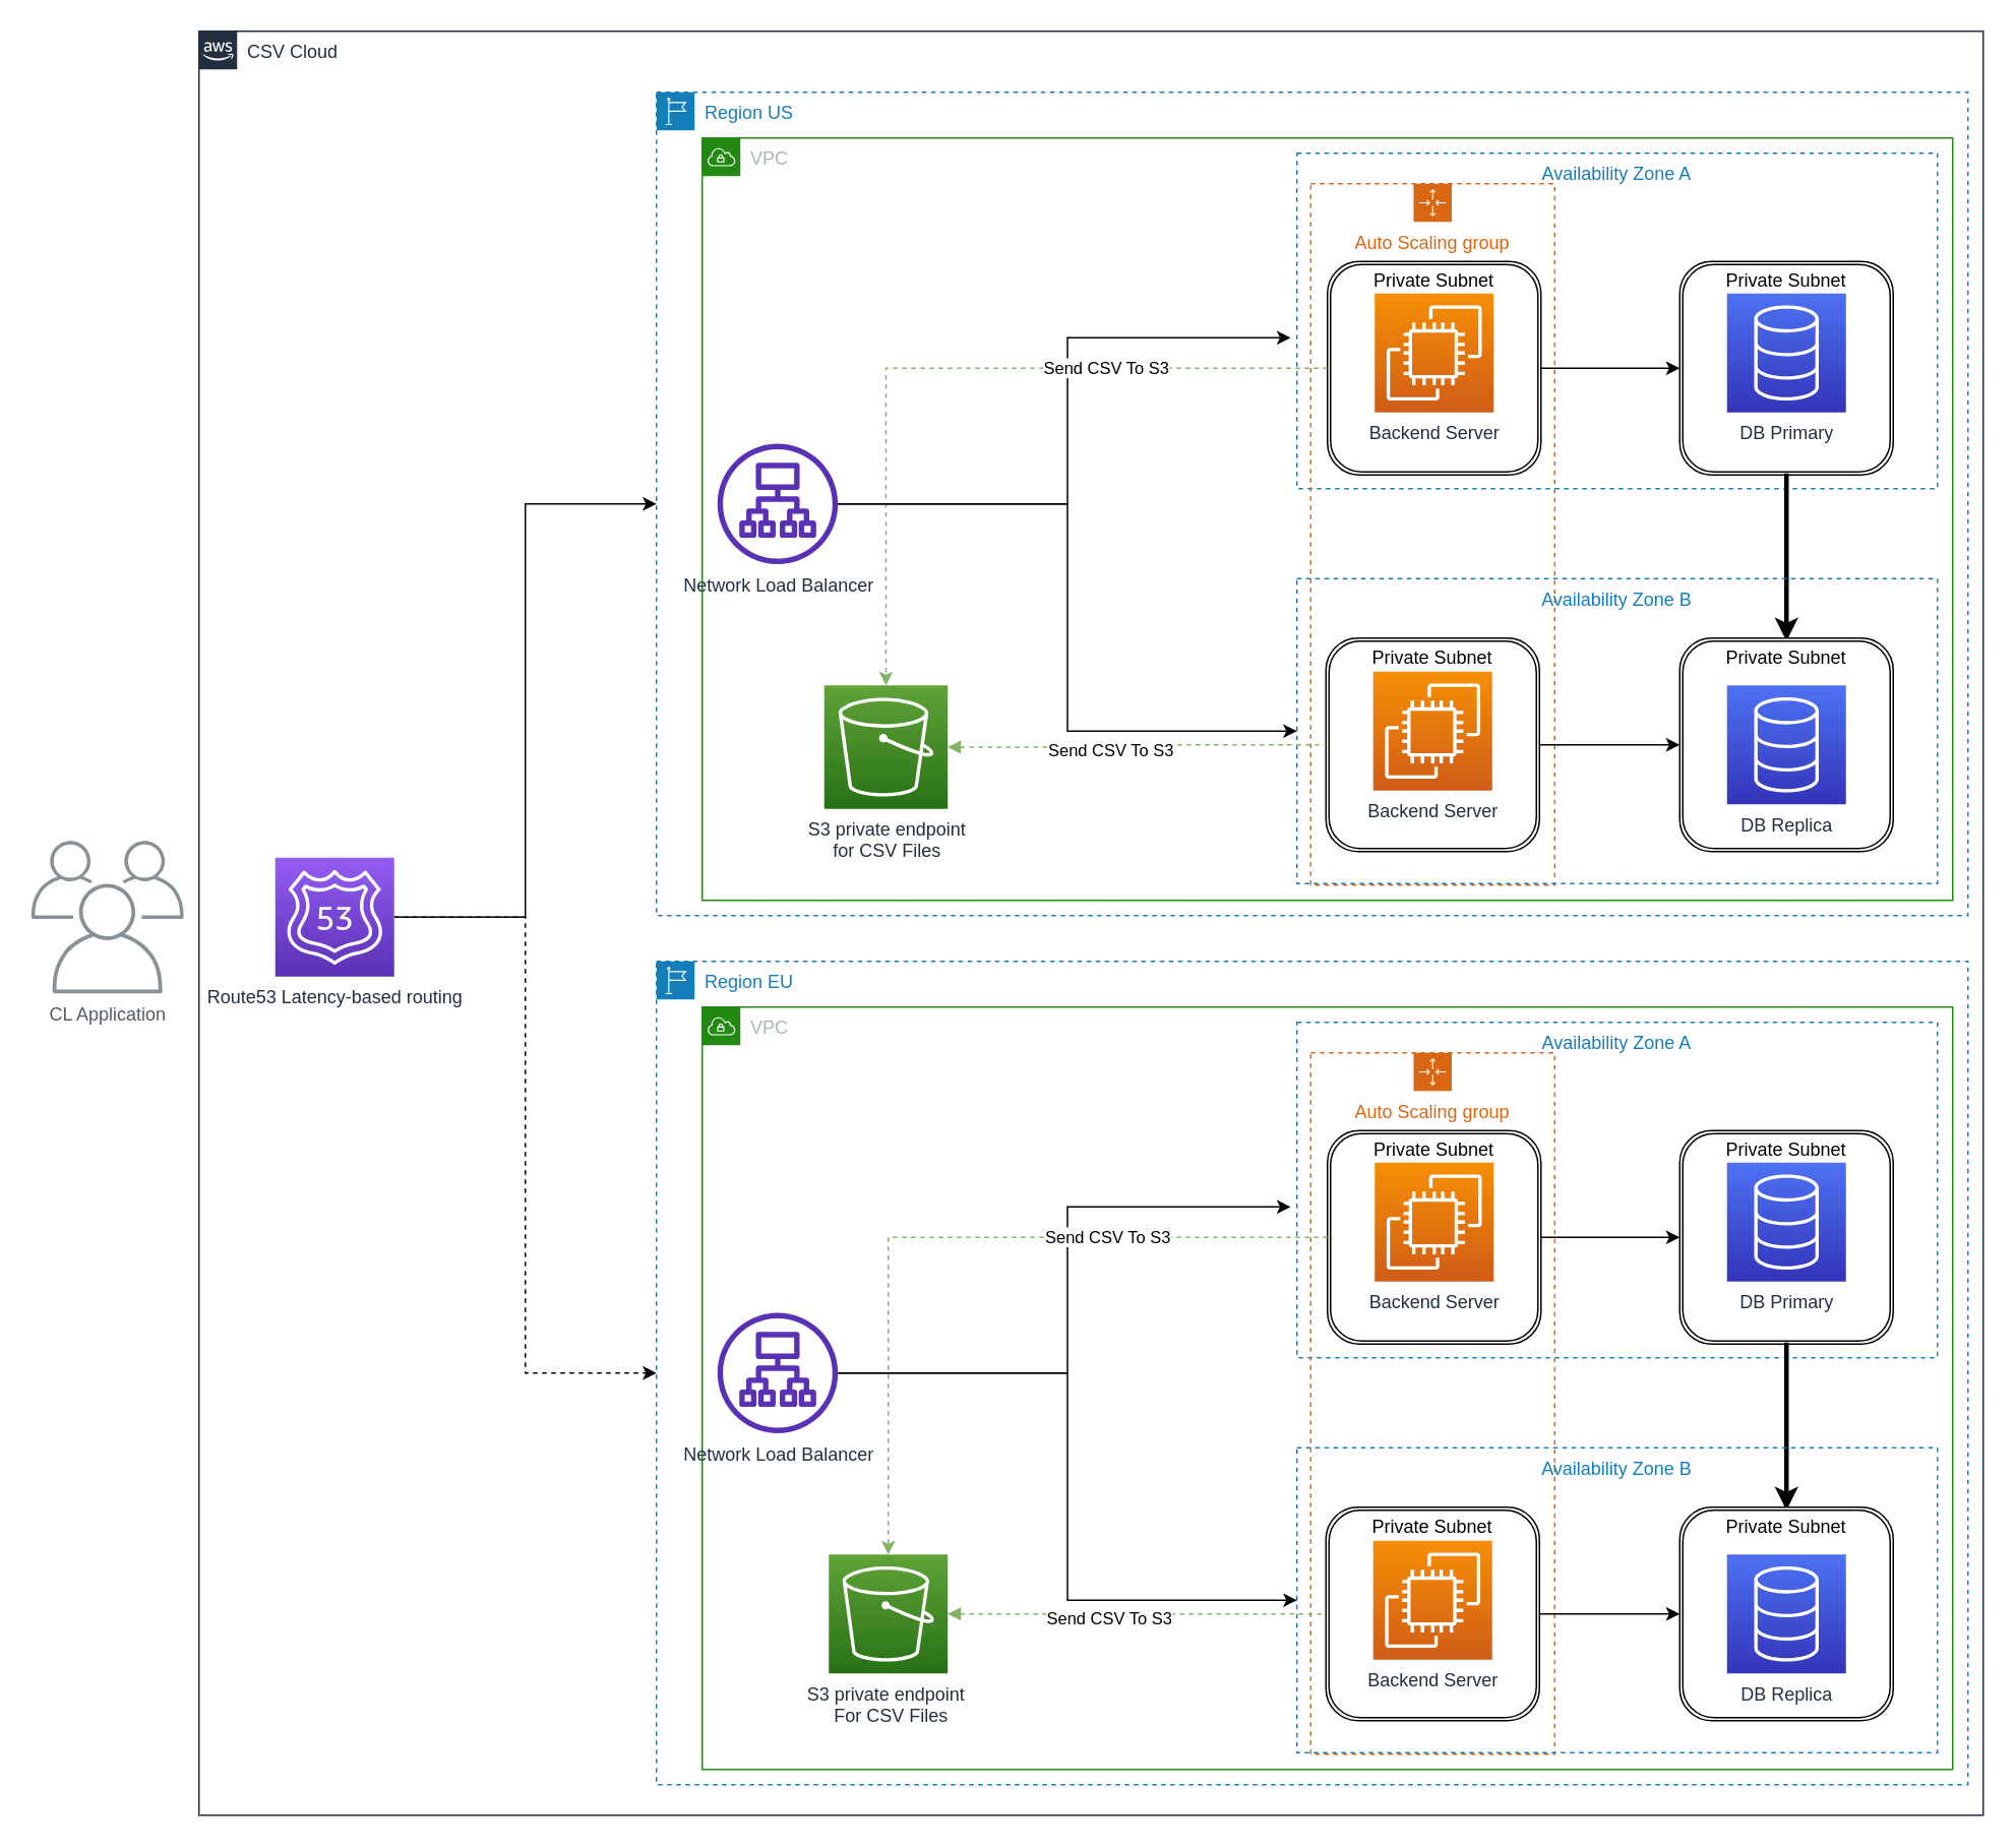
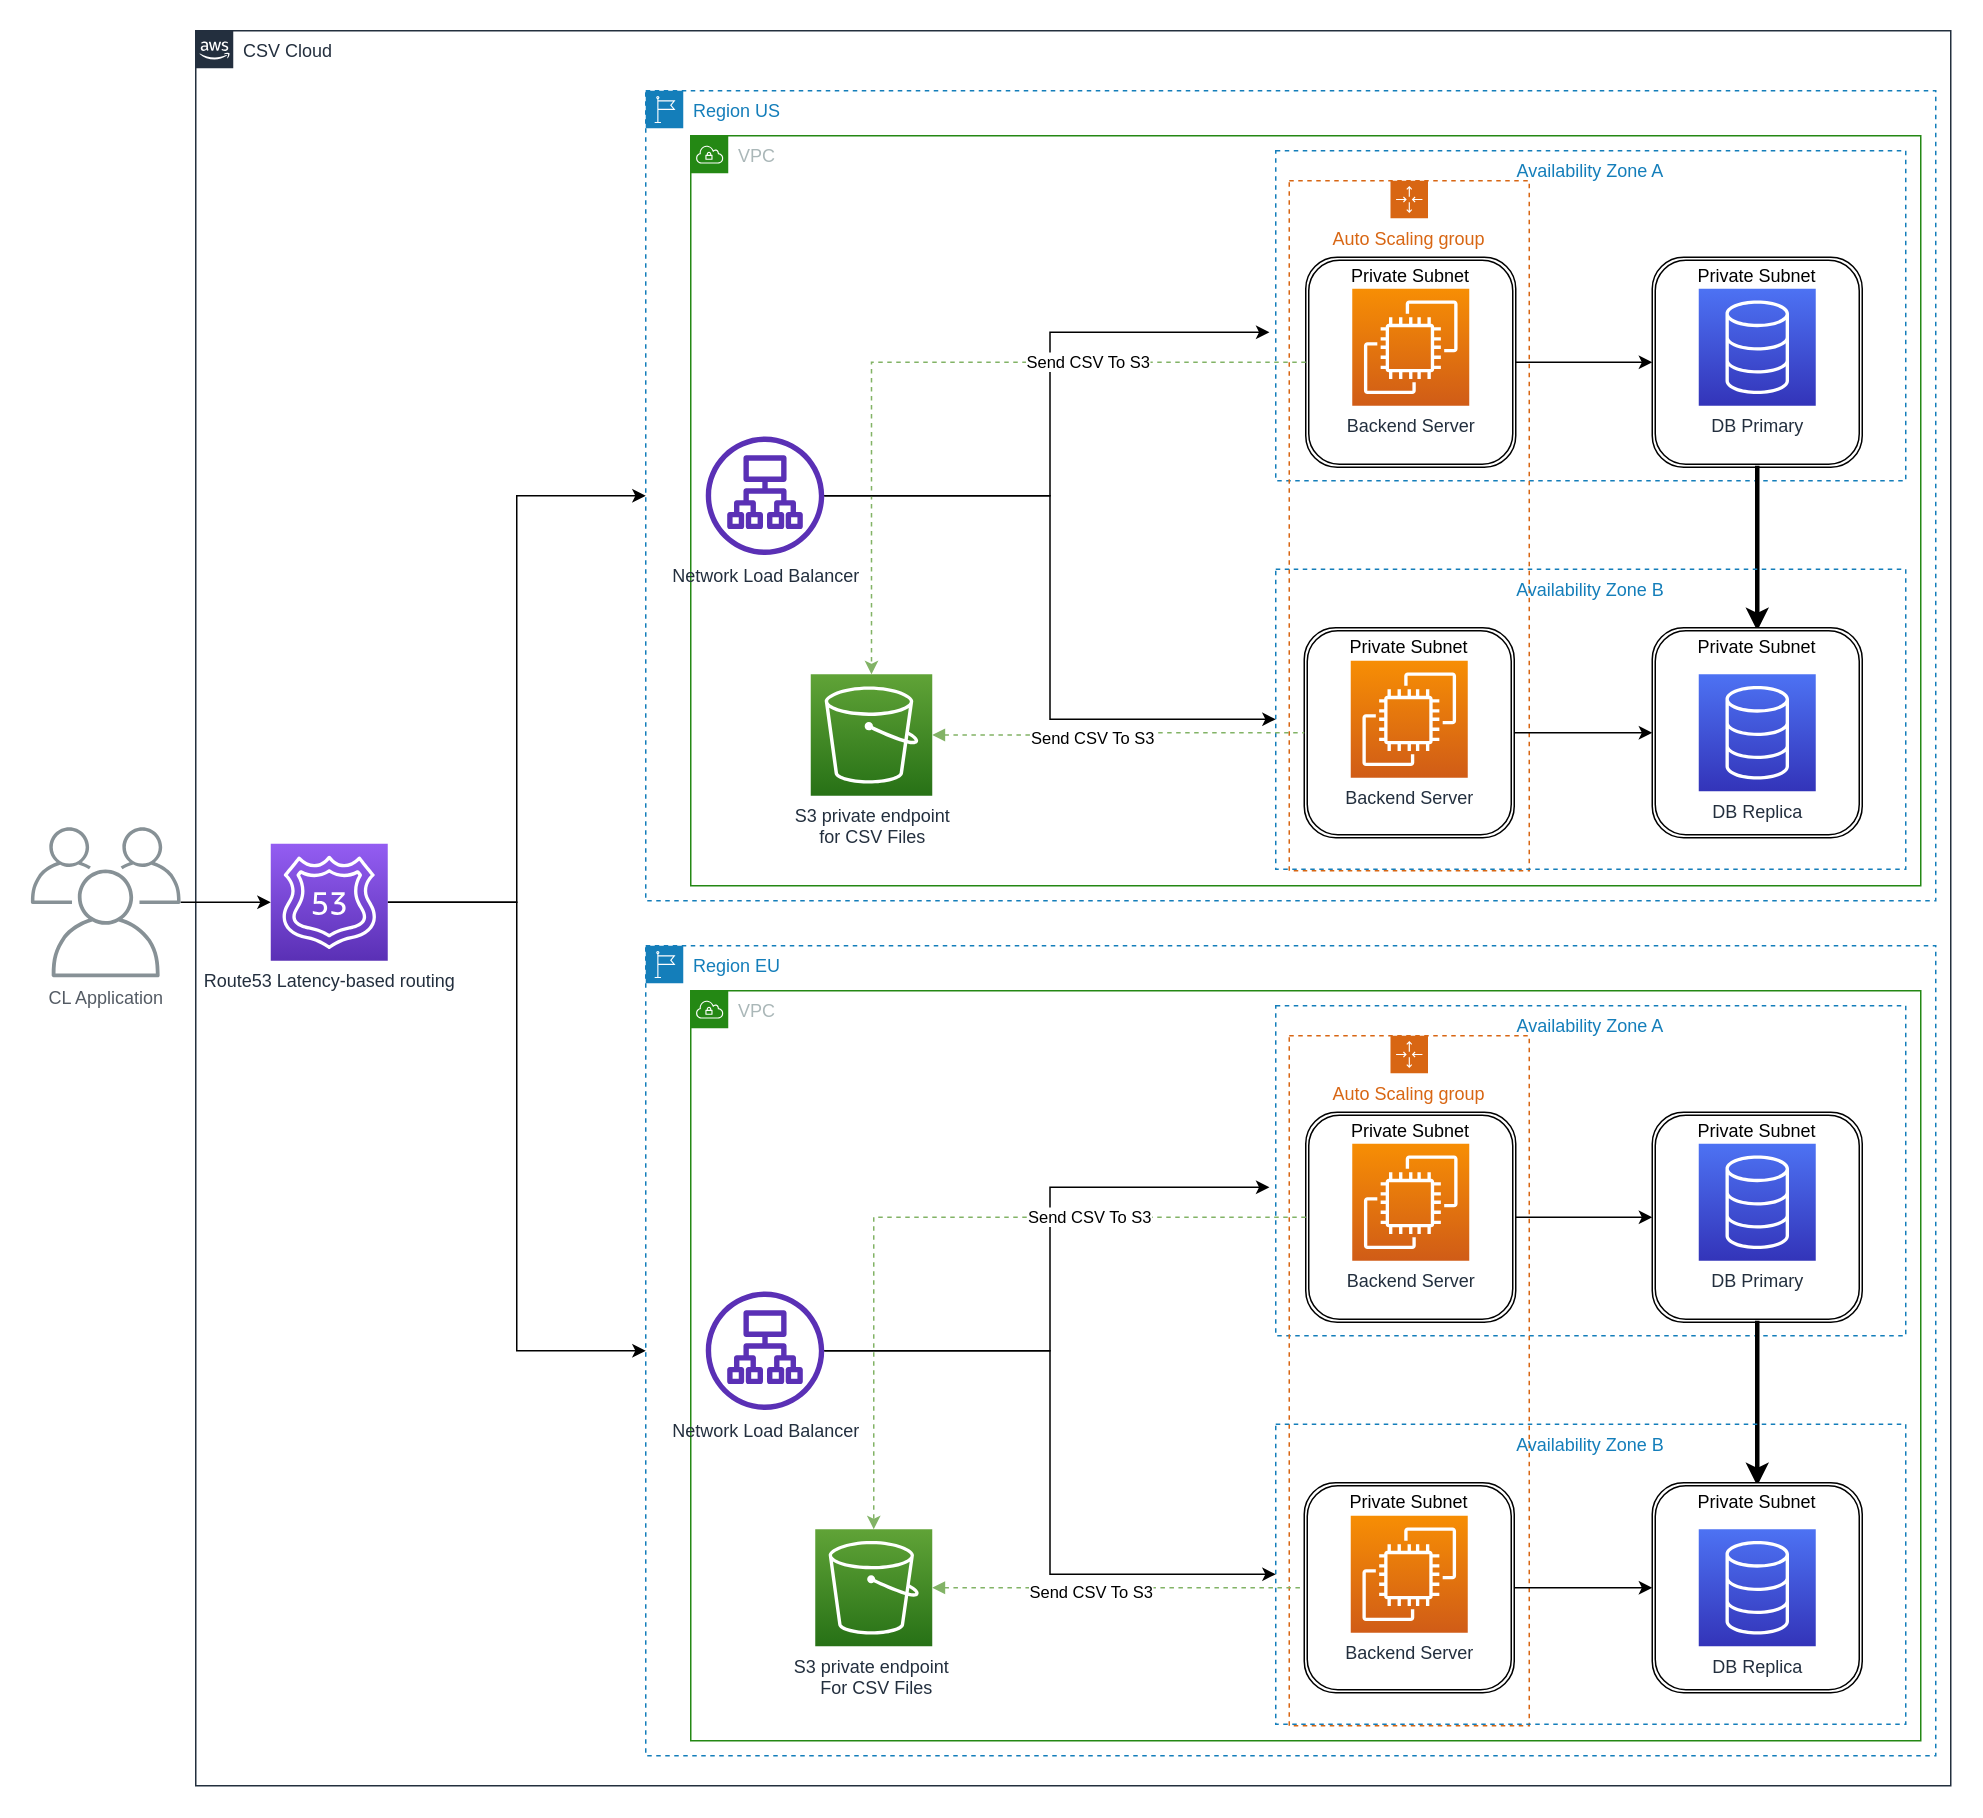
+ <mxCell id="12" style="edgeStyle=orthogonalEdgeStyle;rounded=0;sketch=0;jumpStyle=none;orthogonalLoop=1;jettySize=auto;html=1;shadow=0;strokeColor=#000000;strokeWidth=1;" edge="1" parent="1" source="13" target="9"><mxGeometry relative="1" as="geometry" /></mxCell>
- <mxCell id="8" style="edgeStyle=orthogonalEdgeStyle;rounded=0;sketch=0;jumpStyle=none;orthogonalLoop=1;jettySize=auto;html=1;shadow=0;strokeColor=#000000;strokeWidth=1;dashed=1;" edge="1" parent="1" source="9" target="32"><mxGeometry relative="1" as="geometry" /></mxCell>
+ <mxCell id="8" style="edgeStyle=orthogonalEdgeStyle;rounded=0;sketch=0;jumpStyle=none;orthogonalLoop=1;jettySize=auto;html=1;shadow=0;strokeColor=#000000;strokeWidth=1;" edge="1" parent="1" source="9" target="32"><mxGeometry relative="1" as="geometry" /></mxCell>
